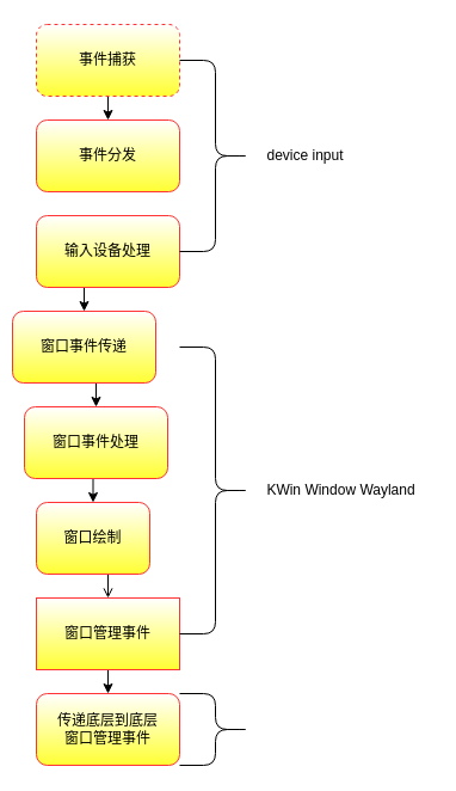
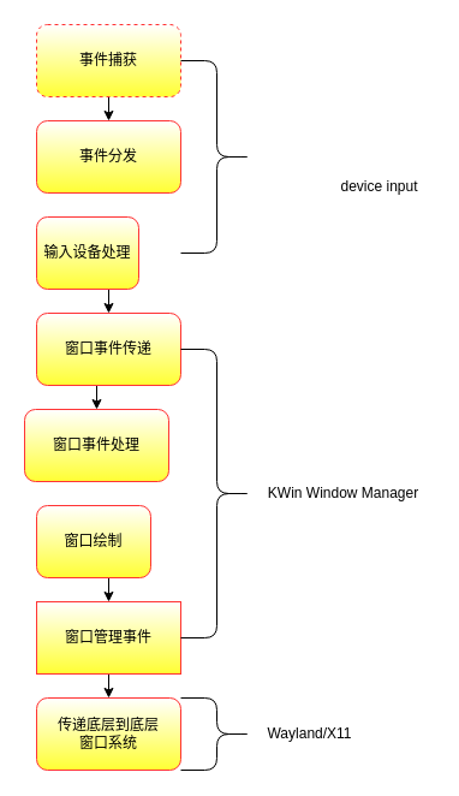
- <mxCell id="17" value="device input" style="text;html=1;align=center;verticalAlign=middle;resizable=0;points=[];autosize=1;strokeColor=none;fillColor=none;" vertex="1" parent="1"><mxGeometry x="210" y="115" width="90" height="30" as="geometry" /></mxCell>
+ <mxCell id="17" value="device input" style="text;html=1;align=center;verticalAlign=middle;resizable=0;points=[];autosize=1;strokeColor=none;fillColor=none;" vertex="1" parent="1"><mxGeometry x="270" y="140" width="90" height="30" as="geometry" /></mxCell>
- <mxCell id="13" value="输入设备处理" style="rounded=1;whiteSpace=wrap;html=1;fillColor=#FFFF33;strokeColor=#FF3333;gradientColor=#FFFFFF;gradientDirection=north;" vertex="1" parent="1"><mxGeometry x="30" y="180" width="120" height="60" as="geometry" /></mxCell>
+ <mxCell id="13" value="输入设备处理" style="rounded=1;whiteSpace=wrap;html=1;fillColor=#FFFF33;strokeColor=#FF3333;gradientColor=#FFFFFF;gradientDirection=north;" vertex="1" parent="1"><mxGeometry x="30" y="180" width="85" height="60" as="geometry" /></mxCell>
- <mxCell id="15" value="窗口事件传递" style="rounded=1;whiteSpace=wrap;html=1;fillColor=#FFFF33;strokeColor=#FF3333;gradientColor=#FFFFFF;gradientDirection=north;" vertex="1" parent="1"><mxGeometry x="10" y="260" width="120" height="60" as="geometry" /></mxCell>
+ <mxCell id="15" value="窗口事件传递" style="rounded=1;whiteSpace=wrap;html=1;fillColor=#FFFF33;strokeColor=#FF3333;gradientColor=#FFFFFF;gradientDirection=north;" vertex="1" parent="1"><mxGeometry x="30" y="260" width="120" height="60" as="geometry" /></mxCell>
- <mxCell id="7" style="edgeStyle=orthogonalEdgeStyle;rounded=0;orthogonalLoop=1;jettySize=auto;html=1;exitX=0.5;exitY=1;exitDx=0;exitDy=0;entryX=0.5;entryY=0;entryDx=0;entryDy=0;" edge="1" parent="1" source="8" target="11"><mxGeometry relative="1" as="geometry" /></mxCell>
- <mxCell id="19" value="KWin Window Wayland" style="text;html=1;align=center;verticalAlign=middle;resizable=0;points=[];autosize=1;strokeColor=none;fillColor=none;" vertex="1" parent="1"><mxGeometry x="210" y="395" width="150" height="30" as="geometry" /></mxCell>
+ <mxCell id="19" value="KWin Window Manager" style="text;html=1;align=center;verticalAlign=middle;resizable=0;points=[];autosize=1;strokeColor=none;fillColor=none;" vertex="1" parent="1"><mxGeometry x="210" y="395" width="150" height="30" as="geometry" /></mxCell>
- <mxCell id="10" style="edgeStyle=orthogonalEdgeStyle;rounded=0;orthogonalLoop=1;jettySize=auto;html=1;exitX=0.5;exitY=1;exitDx=0;exitDy=0;entryX=0.5;entryY=0;entryDx=0;entryDy=0;endArrow=open;" edge="1" parent="1" source="11" target="6"><mxGeometry relative="1" as="geometry" /></mxCell>
+ <mxCell id="10" style="edgeStyle=orthogonalEdgeStyle;rounded=0;orthogonalLoop=1;jettySize=auto;html=1;exitX=0.5;exitY=1;exitDx=0;exitDy=0;entryX=0.5;entryY=0;entryDx=0;entryDy=0;" edge="1" parent="1" source="11" target="6"><mxGeometry relative="1" as="geometry" /></mxCell>
- <mxCell id="9" value="传递底层到底层&lt;br&gt;窗口管理事件" style="rounded=1;whiteSpace=wrap;html=1;fillColor=#FFFF33;strokeColor=#FF3333;gradientColor=#FFFFFF;gradientDirection=north;" vertex="1" parent="1"><mxGeometry x="30" y="580" width="120" height="60" as="geometry" /></mxCell>
+ <mxCell id="9" value="传递底层到底层&lt;br&gt;窗口系统" style="rounded=1;whiteSpace=wrap;html=1;fillColor=#FFFF33;strokeColor=#FF3333;gradientColor=#FFFFFF;gradientDirection=north;" vertex="1" parent="1"><mxGeometry x="30" y="580" width="120" height="60" as="geometry" /></mxCell>
+ <mxCell id="21" value="Wayland/X11" style="text;html=1;align=center;verticalAlign=middle;resizable=0;points=[];autosize=1;strokeColor=none;fillColor=none;" vertex="1" parent="1"><mxGeometry x="212" y="595" width="90" height="30" as="geometry" /></mxCell>
